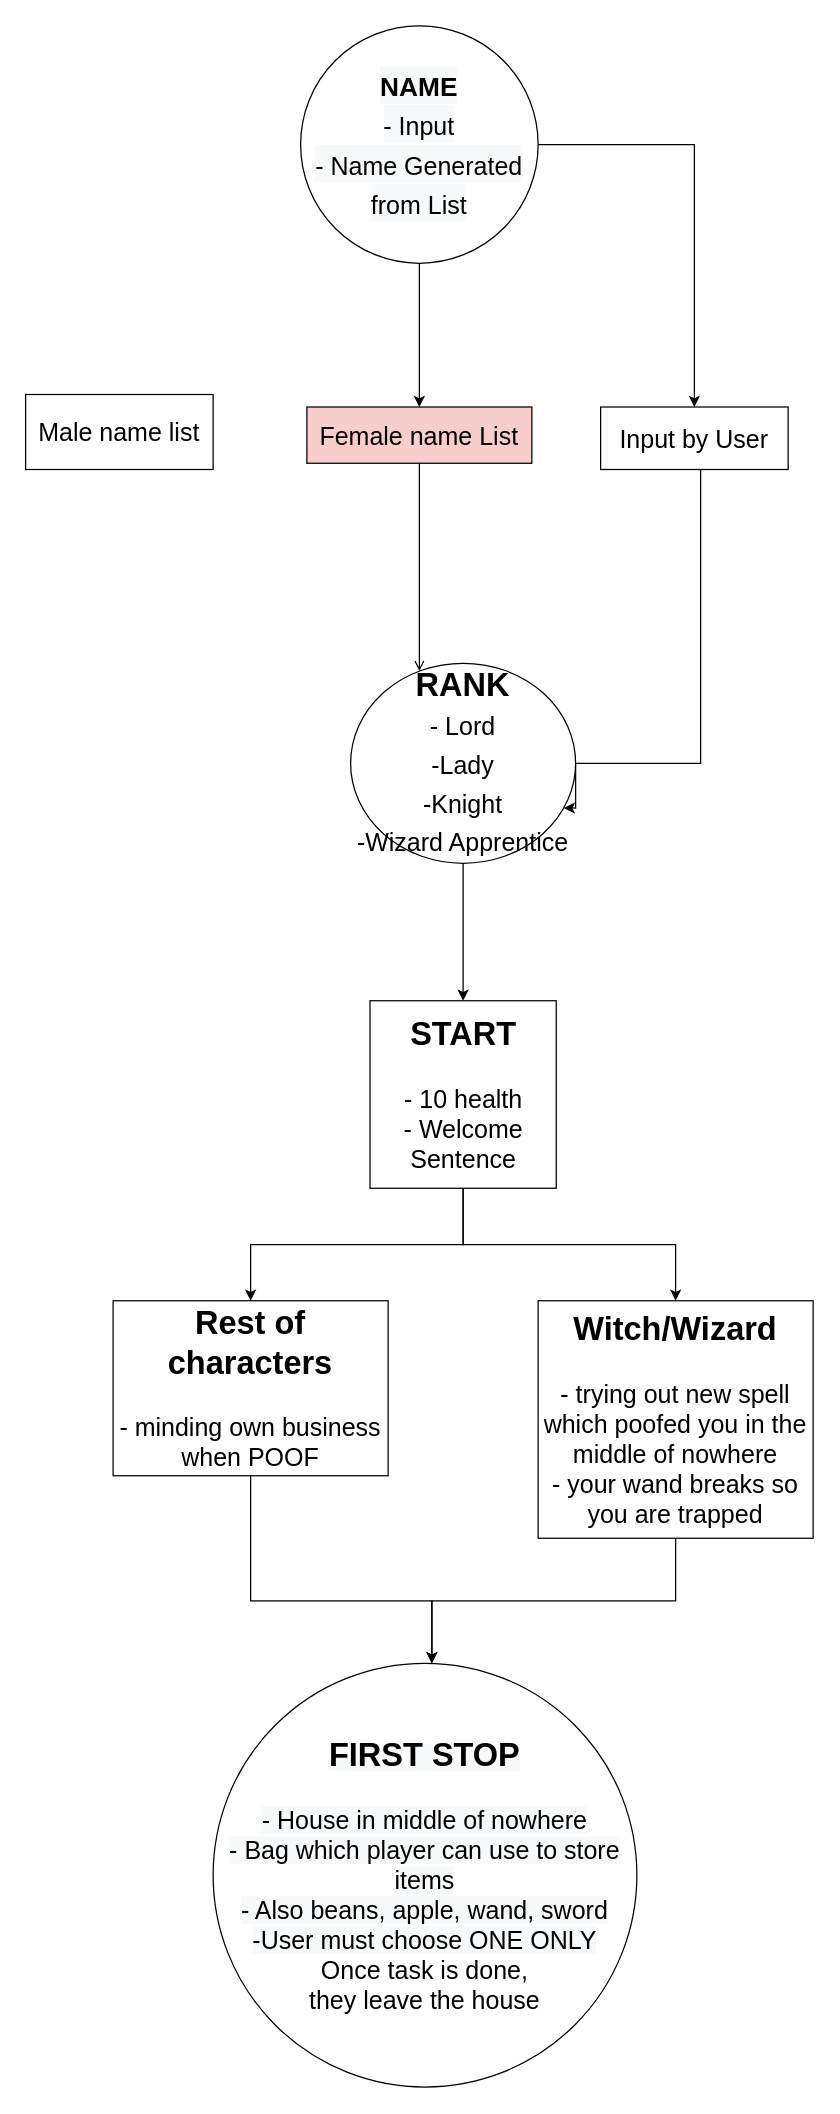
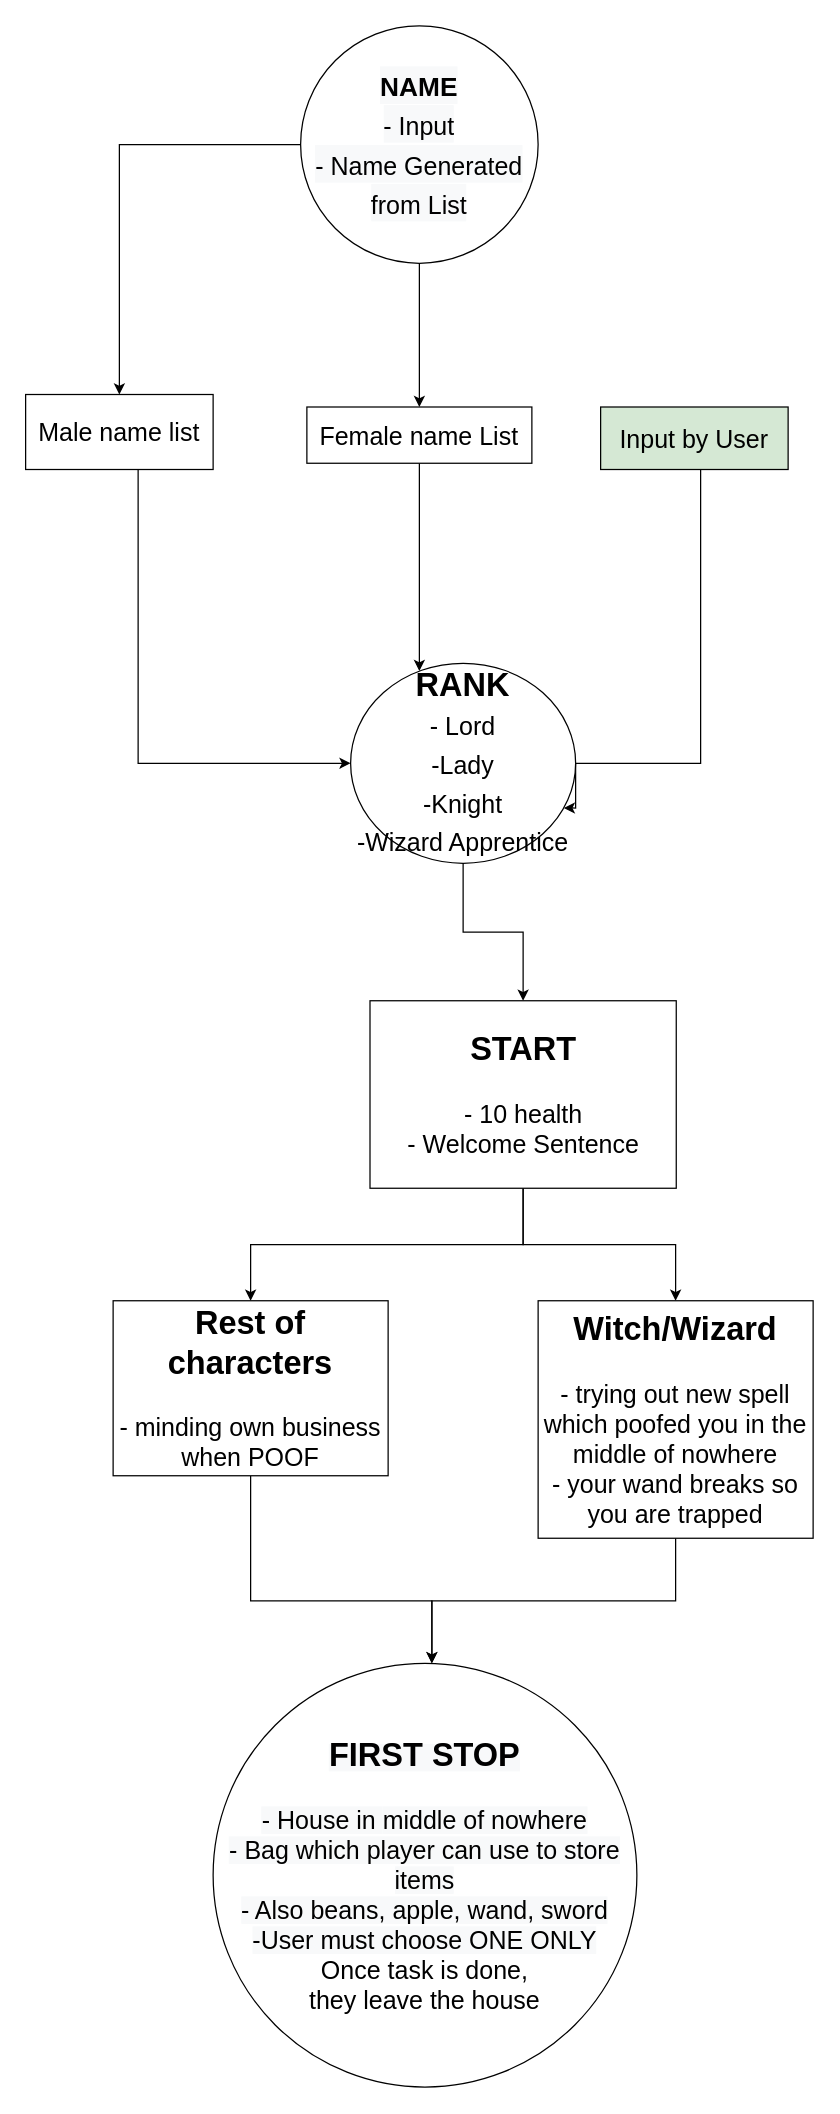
+ <mxCell id="2" style="edgeStyle=orthogonalEdgeStyle;rounded=0;orthogonalLoop=1;jettySize=auto;html=1;entryX=0.5;entryY=0;entryDx=0;entryDy=0;" parent="1" source="5" target="10" edge="1"><mxGeometry relative="1" as="geometry" /></mxCell>
- <mxCell id="4" style="edgeStyle=orthogonalEdgeStyle;rounded=0;orthogonalLoop=1;jettySize=auto;html=1;" parent="1" source="5" target="7" edge="1"><mxGeometry relative="1" as="geometry" /></mxCell>
- <mxCell id="21" value="Female name List" style="rounded=0;whiteSpace=wrap;html=1;fontFamily=Helvetica;fontSize=20;fillColor=#f8cecc;" parent="1" vertex="1"><mxGeometry x="245" y="325" width="180" height="45" as="geometry" /></mxCell>
+ <mxCell id="21" value="Female name List" style="rounded=0;whiteSpace=wrap;html=1;fontFamily=Helvetica;fontSize=20;" parent="1" vertex="1"><mxGeometry x="245" y="325" width="180" height="45" as="geometry" /></mxCell>
- <mxCell id="7" value="Input by User" style="rounded=0;whiteSpace=wrap;html=1;fontFamily=Helvetica;fontSize=20;" parent="1" vertex="1"><mxGeometry x="480" y="325" width="150" height="50" as="geometry" /></mxCell>
+ <mxCell id="7" value="Input by User" style="rounded=0;whiteSpace=wrap;html=1;fontFamily=Helvetica;fontSize=20;fillColor=#d5e8d4;" parent="1" vertex="1"><mxGeometry x="480" y="325" width="150" height="50" as="geometry" /></mxCell>
- <mxCell id="8" value="" style="edgeStyle=orthogonalEdgeStyle;rounded=0;orthogonalLoop=1;jettySize=auto;html=1;endArrow=open;" parent="1" source="21" target="12" edge="1"><mxGeometry relative="1" as="geometry"><Array as="points"><mxPoint x="335" y="440" /><mxPoint x="335" y="440" /></Array></mxGeometry></mxCell>
+ <mxCell id="8" value="" style="edgeStyle=orthogonalEdgeStyle;rounded=0;orthogonalLoop=1;jettySize=auto;html=1;" parent="1" source="21" target="12" edge="1"><mxGeometry relative="1" as="geometry"><Array as="points"><mxPoint x="335" y="440" /><mxPoint x="335" y="440" /></Array></mxGeometry></mxCell>
+ <mxCell id="9" style="edgeStyle=orthogonalEdgeStyle;rounded=0;orthogonalLoop=1;jettySize=auto;html=1;" parent="1" source="10" target="12" edge="1"><mxGeometry relative="1" as="geometry"><Array as="points"><mxPoint x="110" y="610" /></Array></mxGeometry></mxCell>
- <mxCell id="15" value="&lt;b&gt;&lt;font style=&quot;font-size: 26px&quot;&gt;START&lt;/font&gt;&lt;/b&gt;&lt;br&gt;&lt;br&gt;- 10 health&lt;br&gt;- Welcome Sentence" style="rounded=0;whiteSpace=wrap;html=1;fontSize=20;" parent="1" vertex="1"><mxGeometry x="295.5" y="800" width="149" height="150" as="geometry" /></mxCell>
+ <mxCell id="15" value="&lt;b&gt;&lt;font style=&quot;font-size: 26px&quot;&gt;START&lt;/font&gt;&lt;/b&gt;&lt;br&gt;&lt;br&gt;- 10 health&lt;br&gt;- Welcome Sentence" style="rounded=0;whiteSpace=wrap;html=1;fontSize=20;" parent="1" vertex="1"><mxGeometry x="295.5" y="800" width="245" height="150" as="geometry" /></mxCell>
